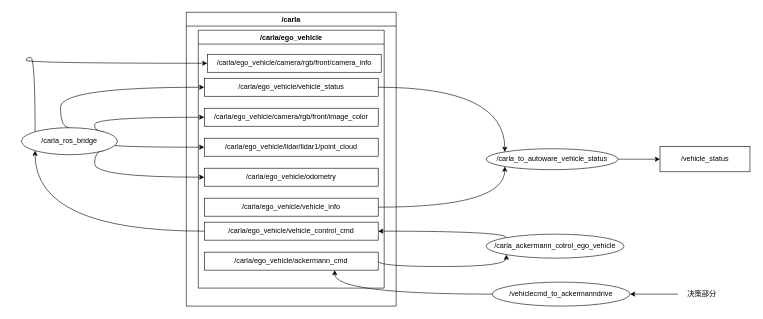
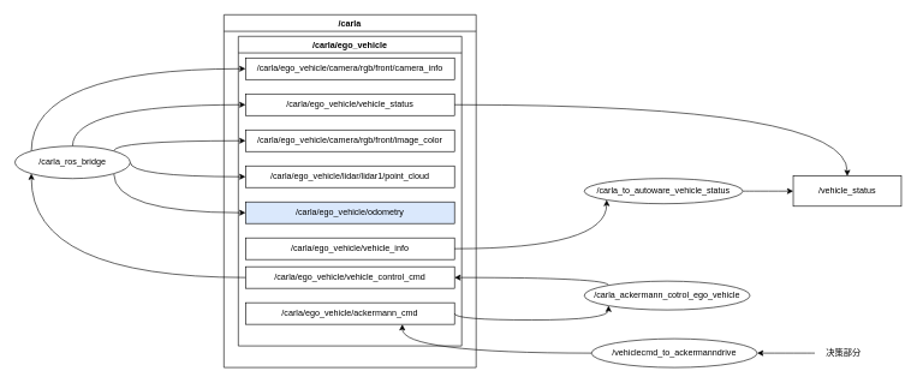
- <mxCell id="4" value="/carla/ego_vehicle/camera/rgb/front/camera_info" style="rounded=0;whiteSpace=wrap;html=1;" vertex="1" parent="3"><mxGeometry x="15" y="40" width="290" height="30" as="geometry" /></mxCell>
+ <mxCell id="4" value="/carla/ego_vehicle/camera/rgb/front/camera_info" style="rounded=0;whiteSpace=wrap;html=1;" vertex="1" parent="3"><mxGeometry x="10" y="30" width="290" height="30" as="geometry" /></mxCell>
- <mxCell id="21" style="edgeStyle=orthogonalEdgeStyle;curved=1;orthogonalLoop=1;jettySize=auto;html=1;exitX=1;exitY=0.5;exitDx=0;exitDy=0;entryX=0;entryY=0;entryDx=0;entryDy=0;" edge="1" parent="1" source="5" target="19"><mxGeometry relative="1" as="geometry" /></mxCell>
+ <mxCell id="21" style="edgeStyle=orthogonalEdgeStyle;curved=1;orthogonalLoop=1;jettySize=auto;html=1;exitX=1;exitY=0.5;exitDx=0;exitDy=0;" edge="1" parent="1" source="5" target="20"><mxGeometry relative="1" as="geometry" /></mxCell>
- <mxCell id="17" value="/carla_ros_bridge" style="ellipse;whiteSpace=wrap;html=1;" vertex="1" parent="1"><mxGeometry x="35" y="212.5" width="160" height="45" as="geometry" /></mxCell>
+ <mxCell id="17" value="/carla_ros_bridge" style="ellipse;whiteSpace=wrap;html=1;" vertex="1" parent="1"><mxGeometry x="20" y="202.5" width="160" height="45" as="geometry" /></mxCell>
- <mxCell id="8" value="&lt;span&gt;/carla/ego_vehicle/odometry&lt;/span&gt;" style="rounded=0;whiteSpace=wrap;html=1;" vertex="1" parent="3"><mxGeometry x="10" y="230" width="290" height="30" as="geometry" /></mxCell>
+ <mxCell id="8" value="&lt;span&gt;/carla/ego_vehicle/odometry&lt;/span&gt;" style="rounded=0;whiteSpace=wrap;html=1;fillColor=#dae8fc;" vertex="1" parent="3"><mxGeometry x="10" y="230" width="290" height="30" as="geometry" /></mxCell>
